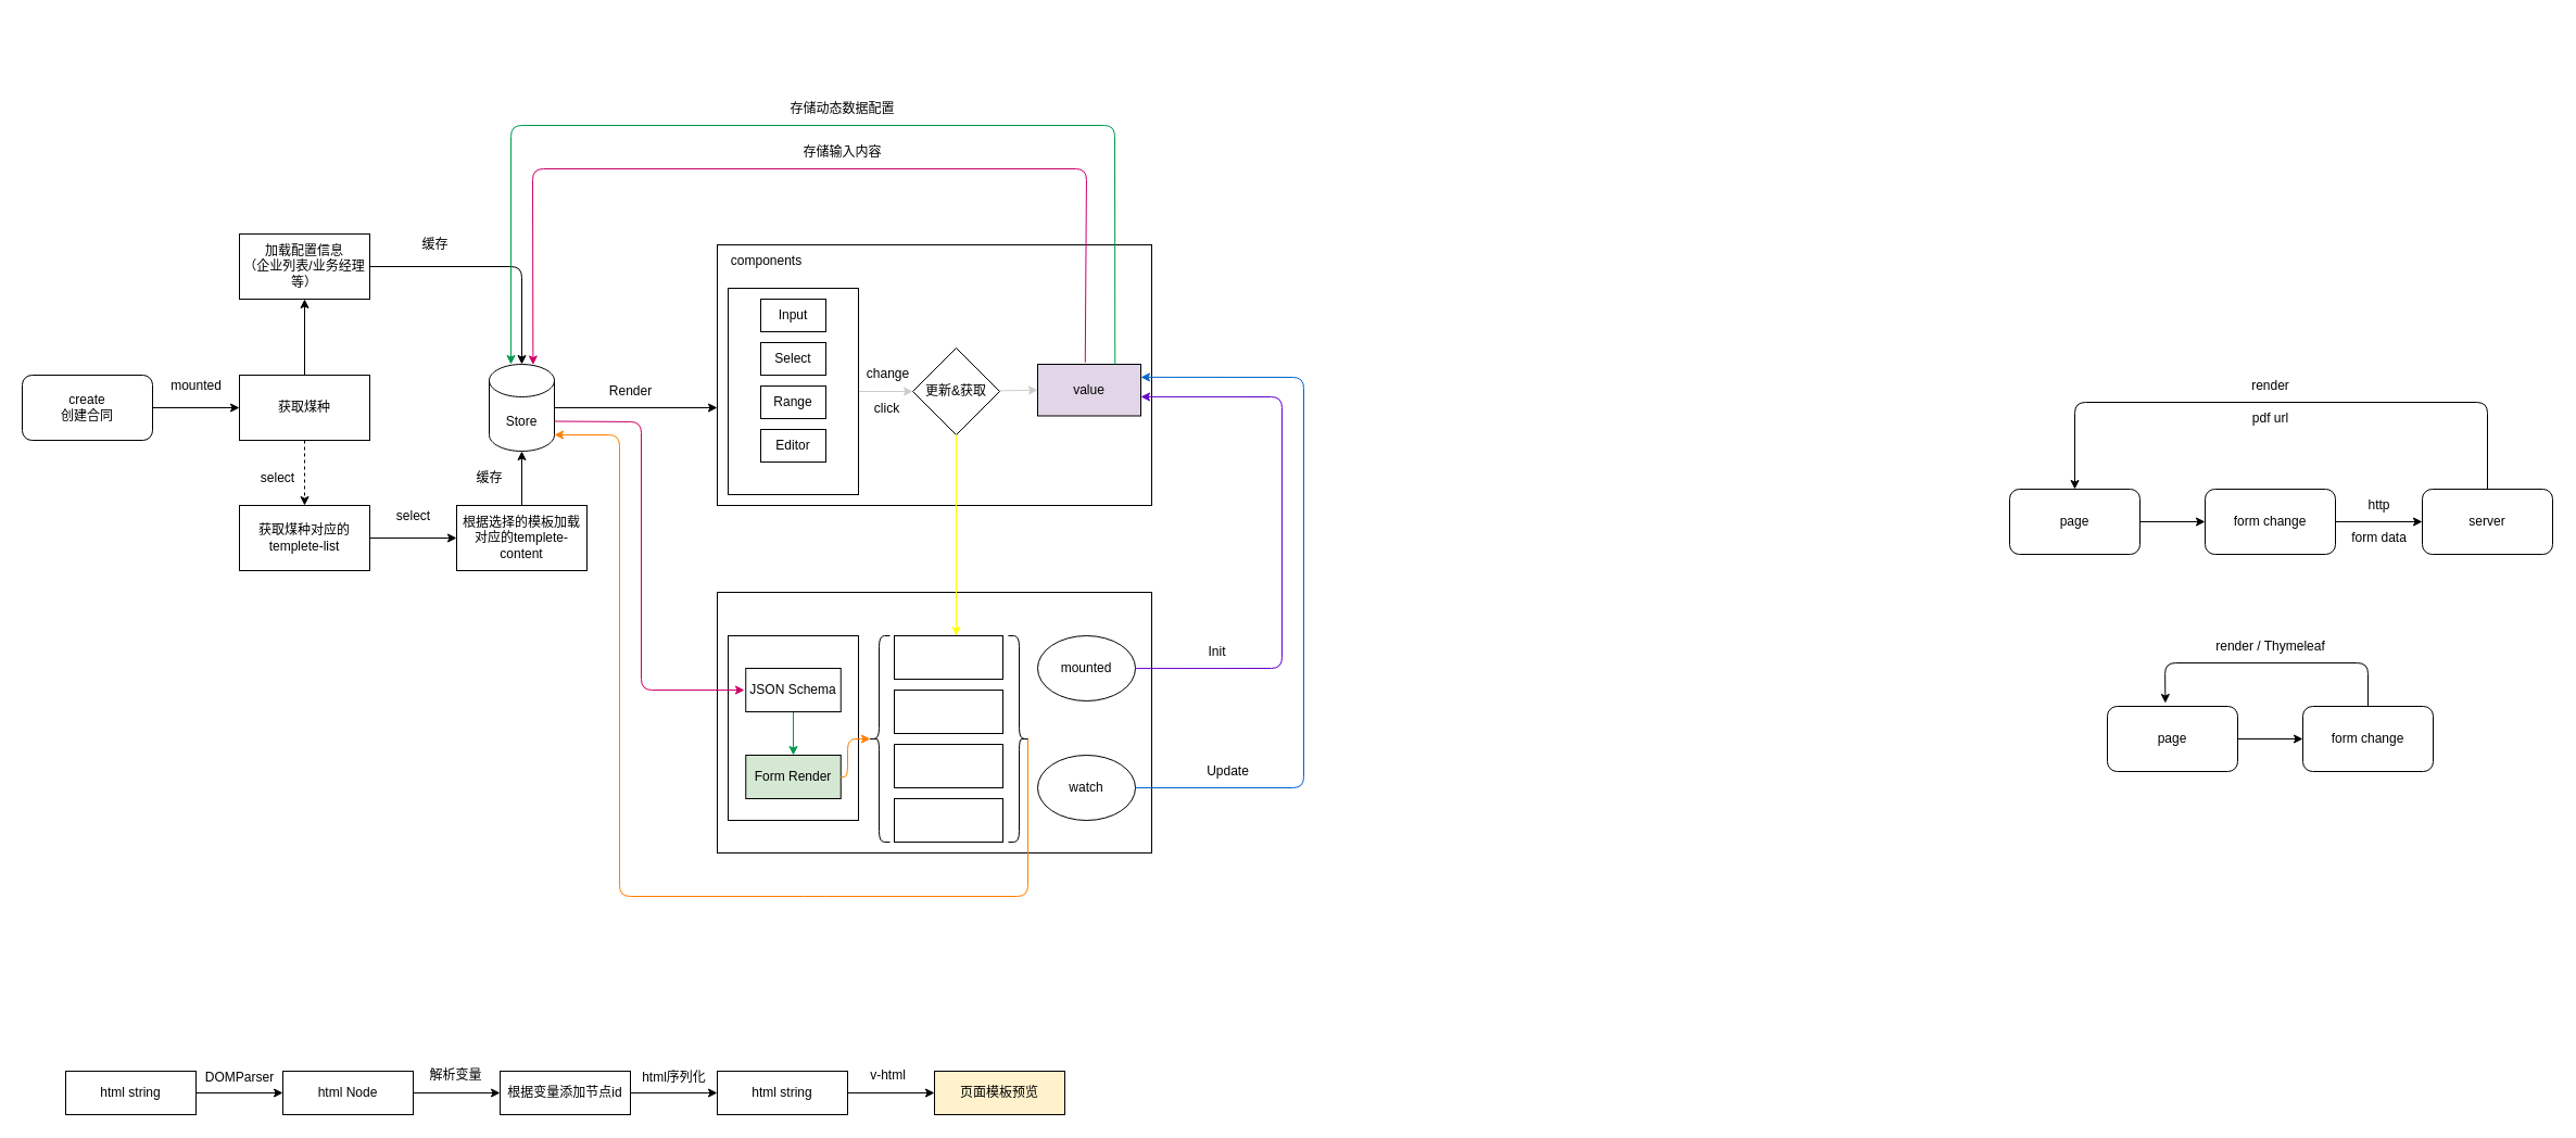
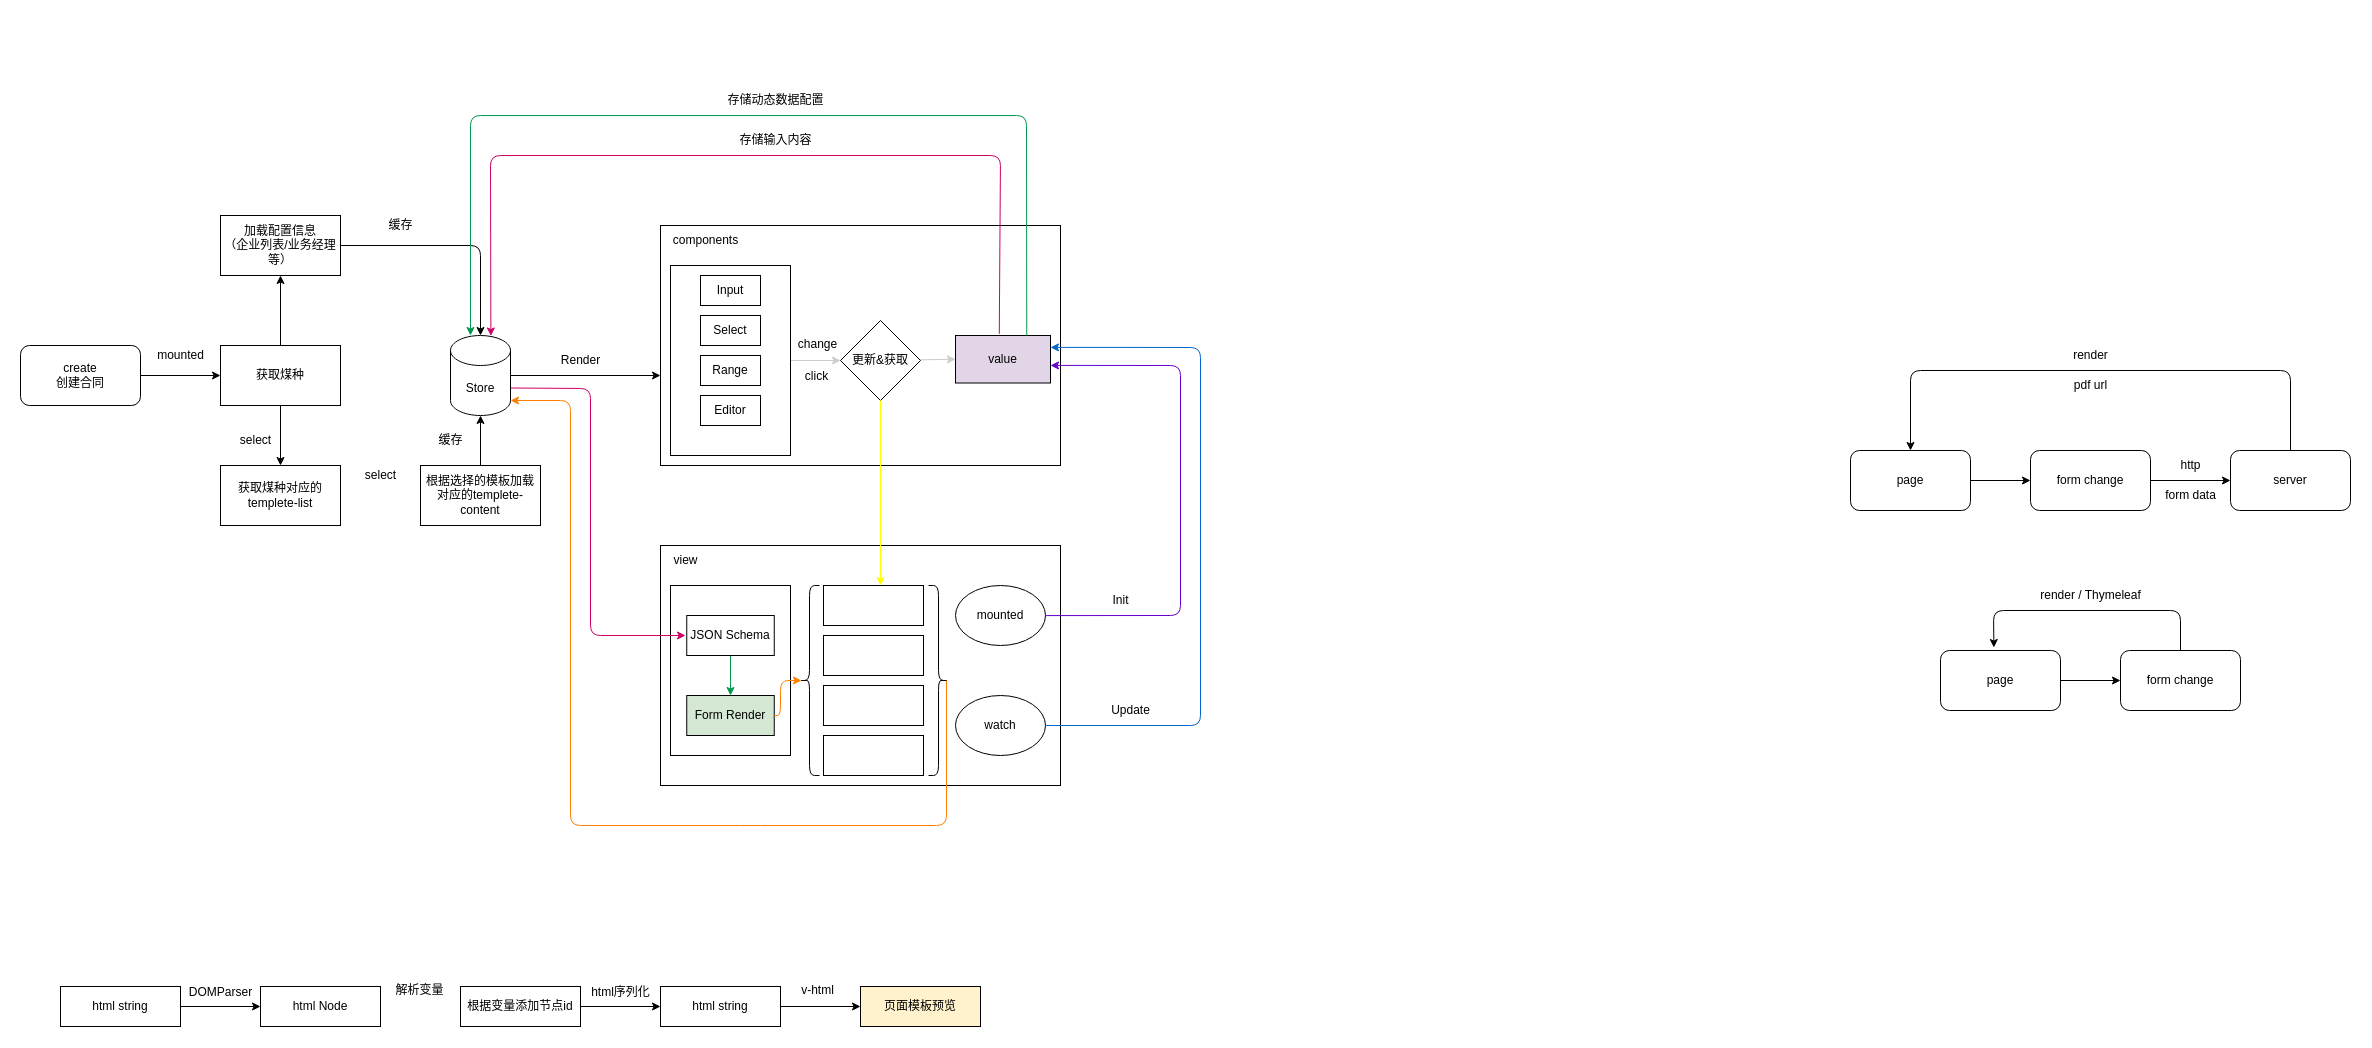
- <mxCell id="8" value="" style="endArrow=classic;html=1;exitX=0.5;exitY=1;exitDx=0;exitDy=0;entryX=0.5;entryY=0;entryDx=0;entryDy=0;dashed=1;" parent="1" source="5" target="7" edge="1"><mxGeometry width="50" height="50" relative="1" as="geometry"><mxPoint x="400" y="435" as="sourcePoint" /><mxPoint x="280" y="475" as="targetPoint" /></mxGeometry></mxCell>
+ <mxCell id="8" value="" style="endArrow=classic;html=1;exitX=0.5;exitY=1;exitDx=0;exitDy=0;entryX=0.5;entryY=0;entryDx=0;entryDy=0;" parent="1" source="5" target="7" edge="1"><mxGeometry width="50" height="50" relative="1" as="geometry"><mxPoint x="400" y="435" as="sourcePoint" /><mxPoint x="280" y="475" as="targetPoint" /></mxGeometry></mxCell>
- <mxCell id="15" value="" style="endArrow=classic;html=1;exitX=1;exitY=0.5;exitDx=0;exitDy=0;entryX=0;entryY=0.5;entryDx=0;entryDy=0;" parent="1" source="7" target="14" edge="1"><mxGeometry width="50" height="50" relative="1" as="geometry"><mxPoint x="390" y="425" as="sourcePoint" /><mxPoint x="440" y="375" as="targetPoint" /></mxGeometry></mxCell>
+ <mxCell id="29" value="view" style="text;html=1;align=center;verticalAlign=middle;resizable=0;points=[];autosize=1;strokeColor=none;fillColor=none;" parent="1" vertex="1"><mxGeometry x="660" y="545" width="50" height="30" as="geometry" /></mxCell>
- <mxCell id="79" value="" style="edgeStyle=none;html=1;" edge="1" parent="1" source="78" target="82"><mxGeometry relative="1" as="geometry" /></mxCell>
